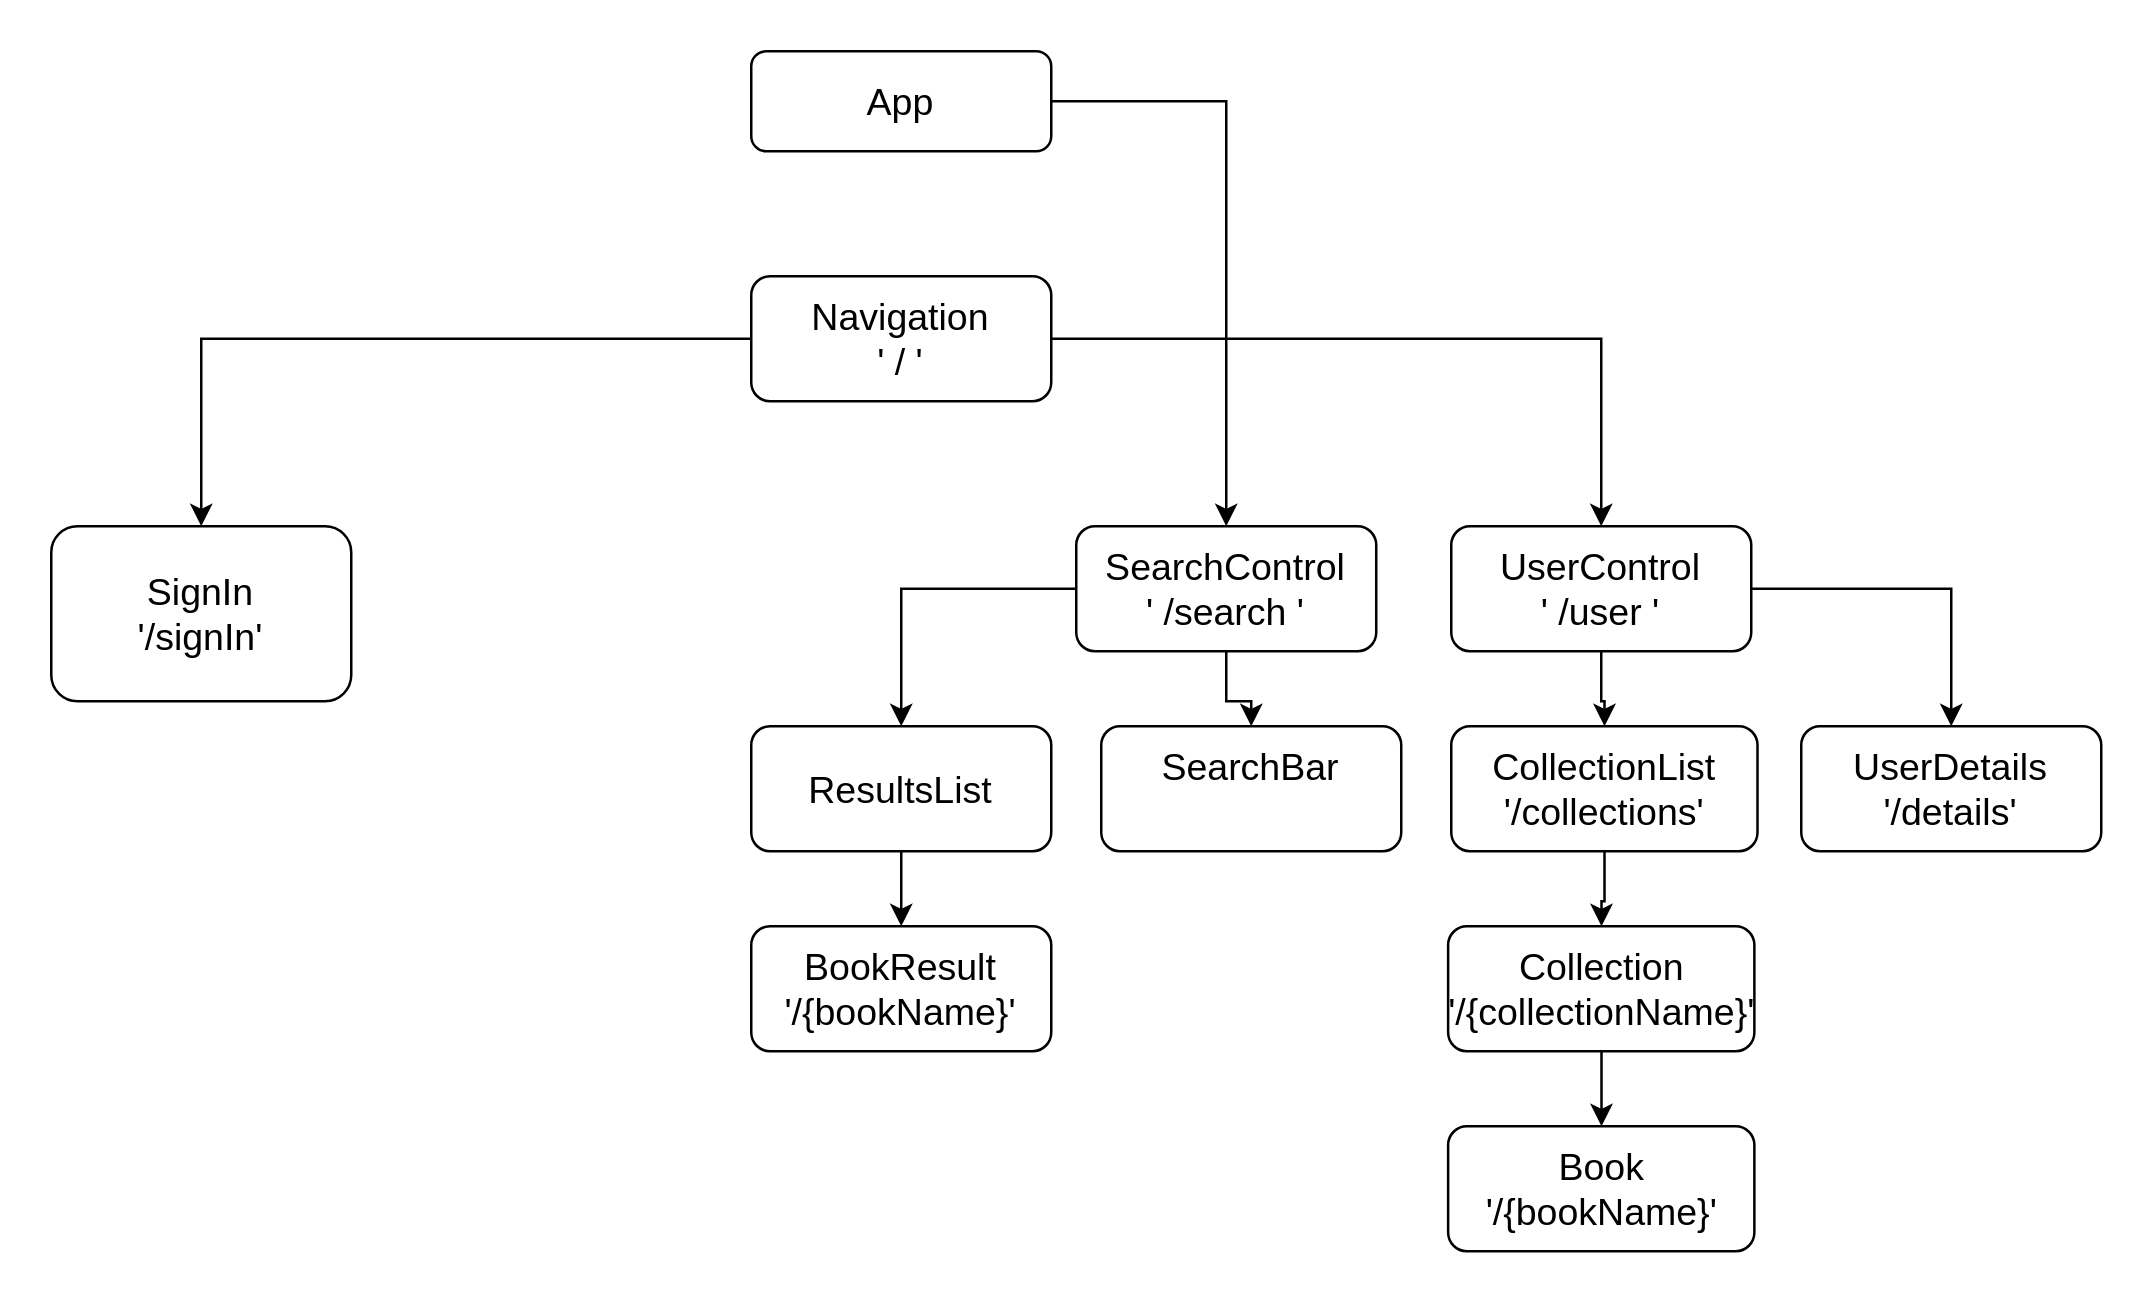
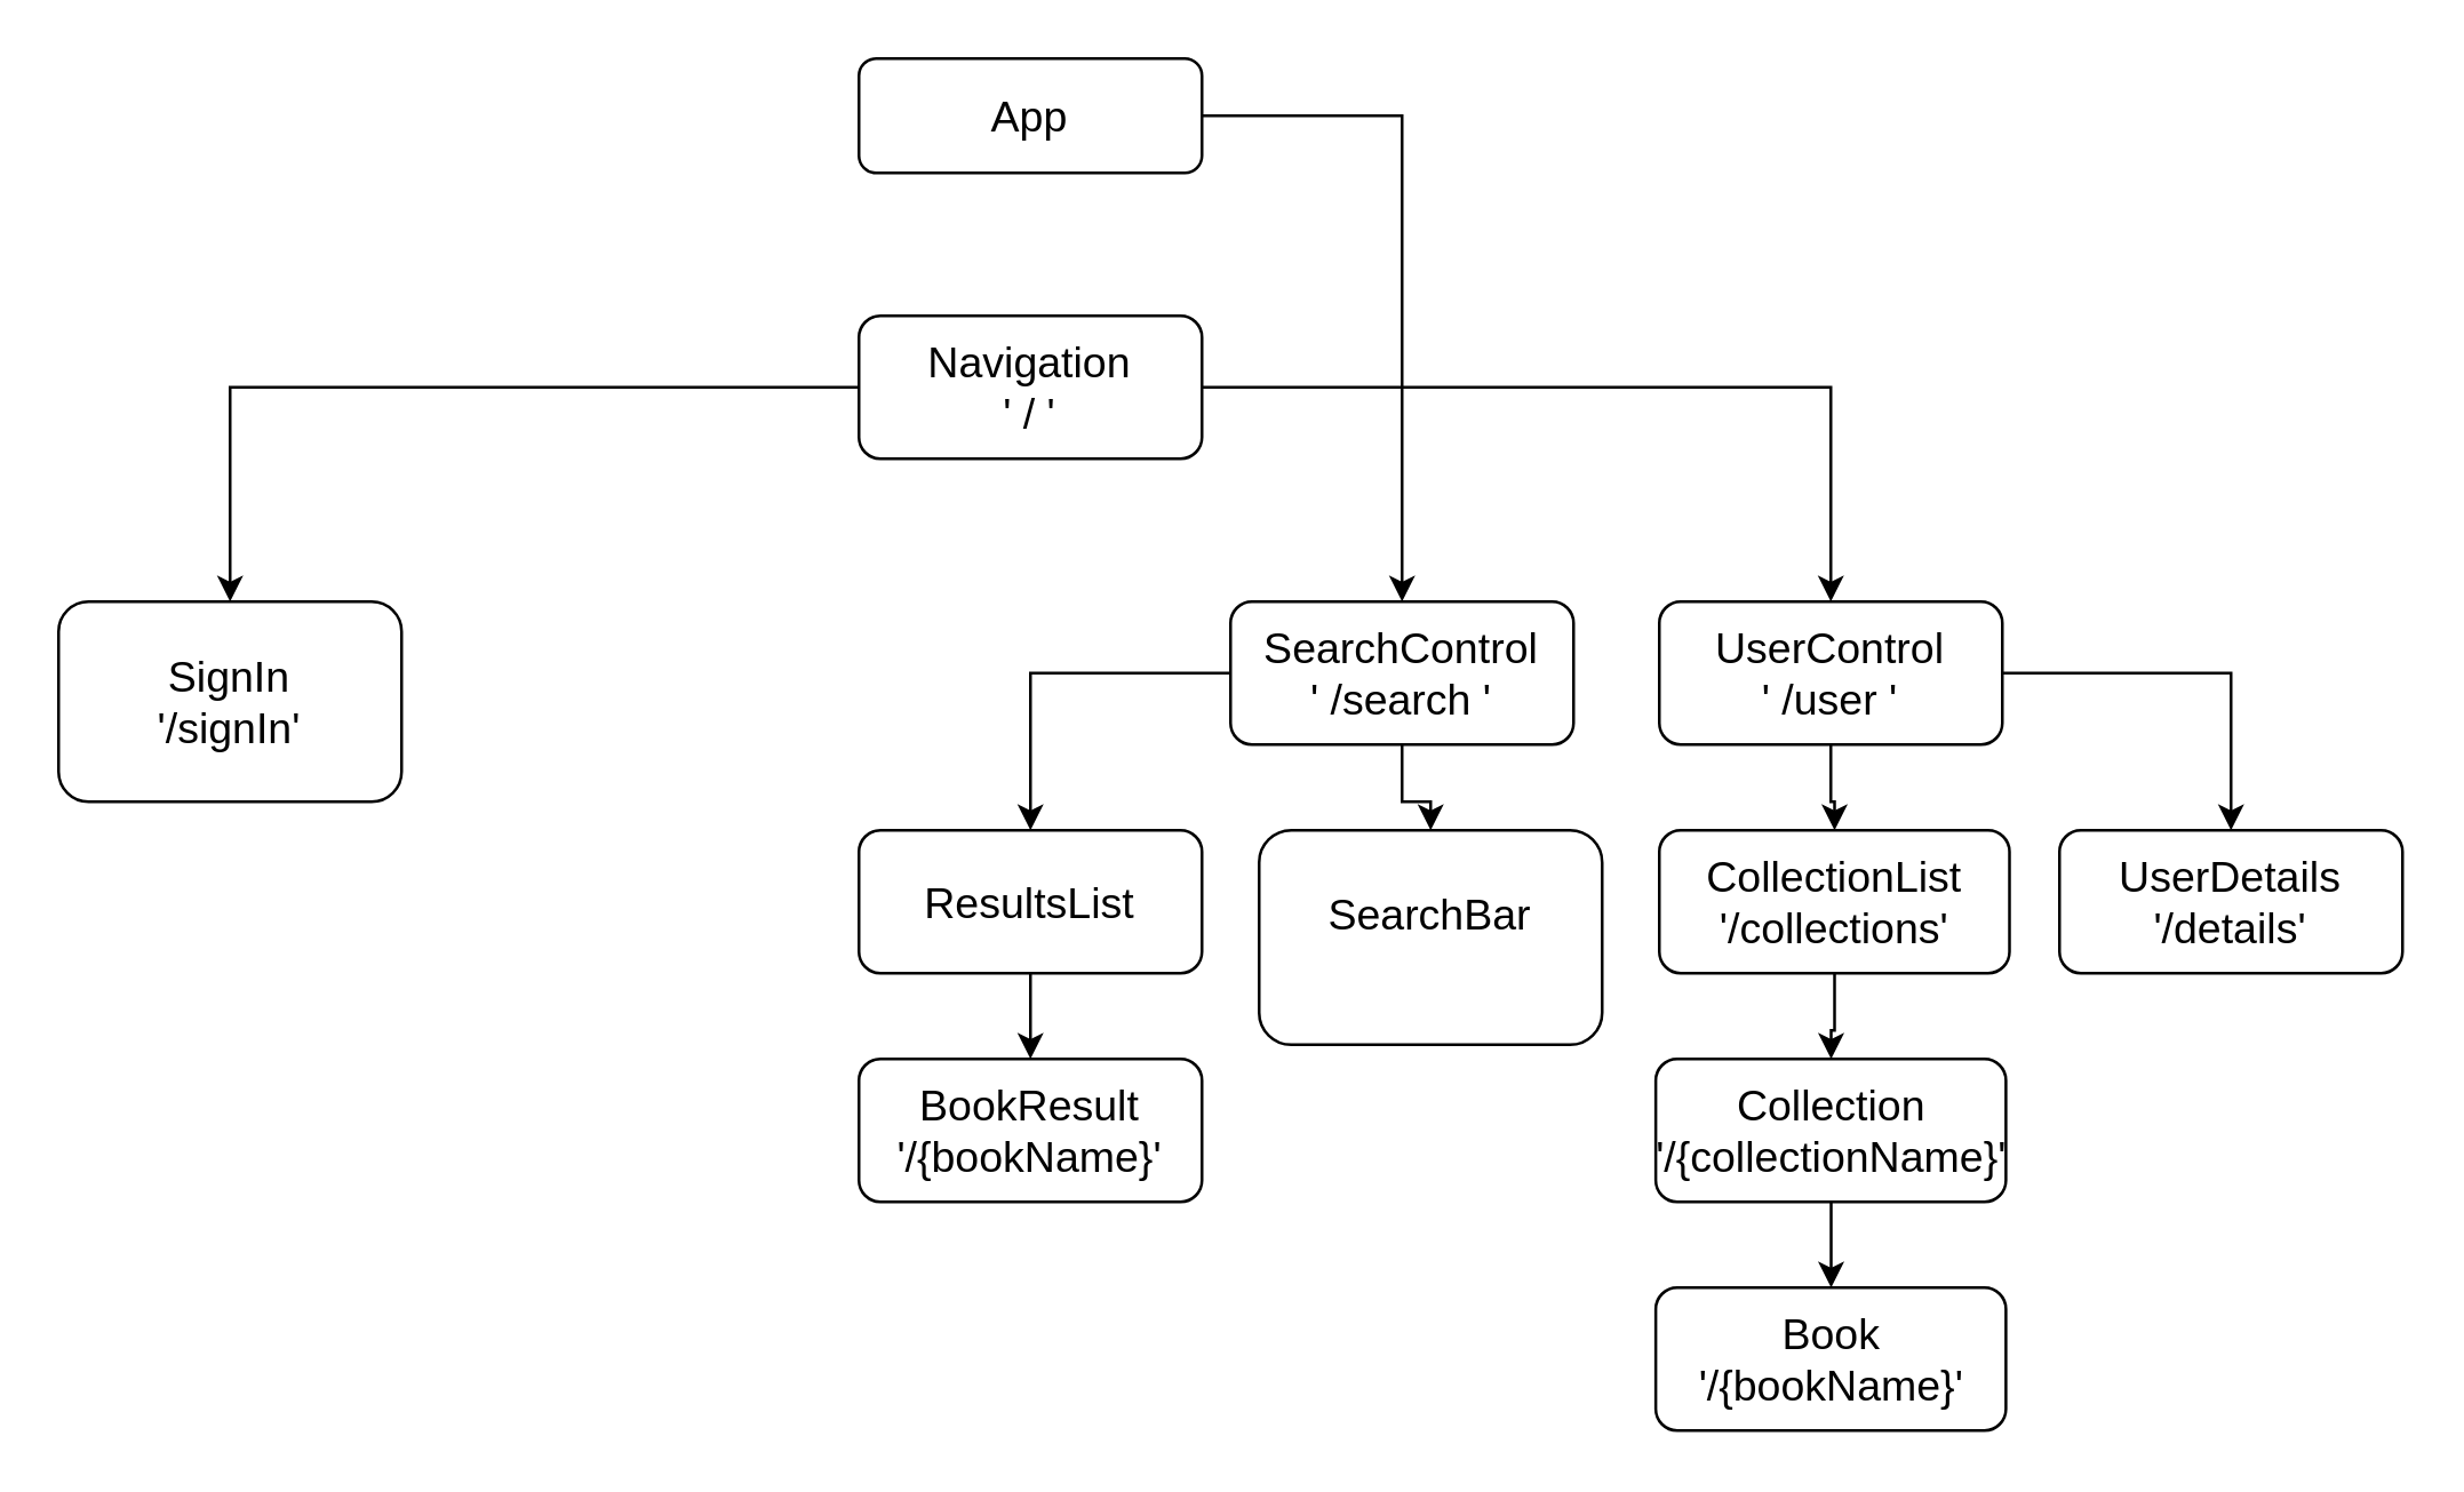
- <mxCell id="20" value="&lt;div&gt;SearchBar&lt;/div&gt;&lt;div&gt;&lt;br&gt;&lt;/div&gt;" style="rounded=1;whiteSpace=wrap;html=1;fontSize=15;" vertex="1" parent="1"><mxGeometry x="440" y="290" width="120" height="50" as="geometry" /></mxCell>
+ <mxCell id="20" value="&lt;div&gt;SearchBar&lt;/div&gt;&lt;div&gt;&lt;br&gt;&lt;/div&gt;" style="rounded=1;whiteSpace=wrap;html=1;fontSize=15;" vertex="1" parent="1"><mxGeometry x="440" y="290" width="120" height="75" as="geometry" /></mxCell>
